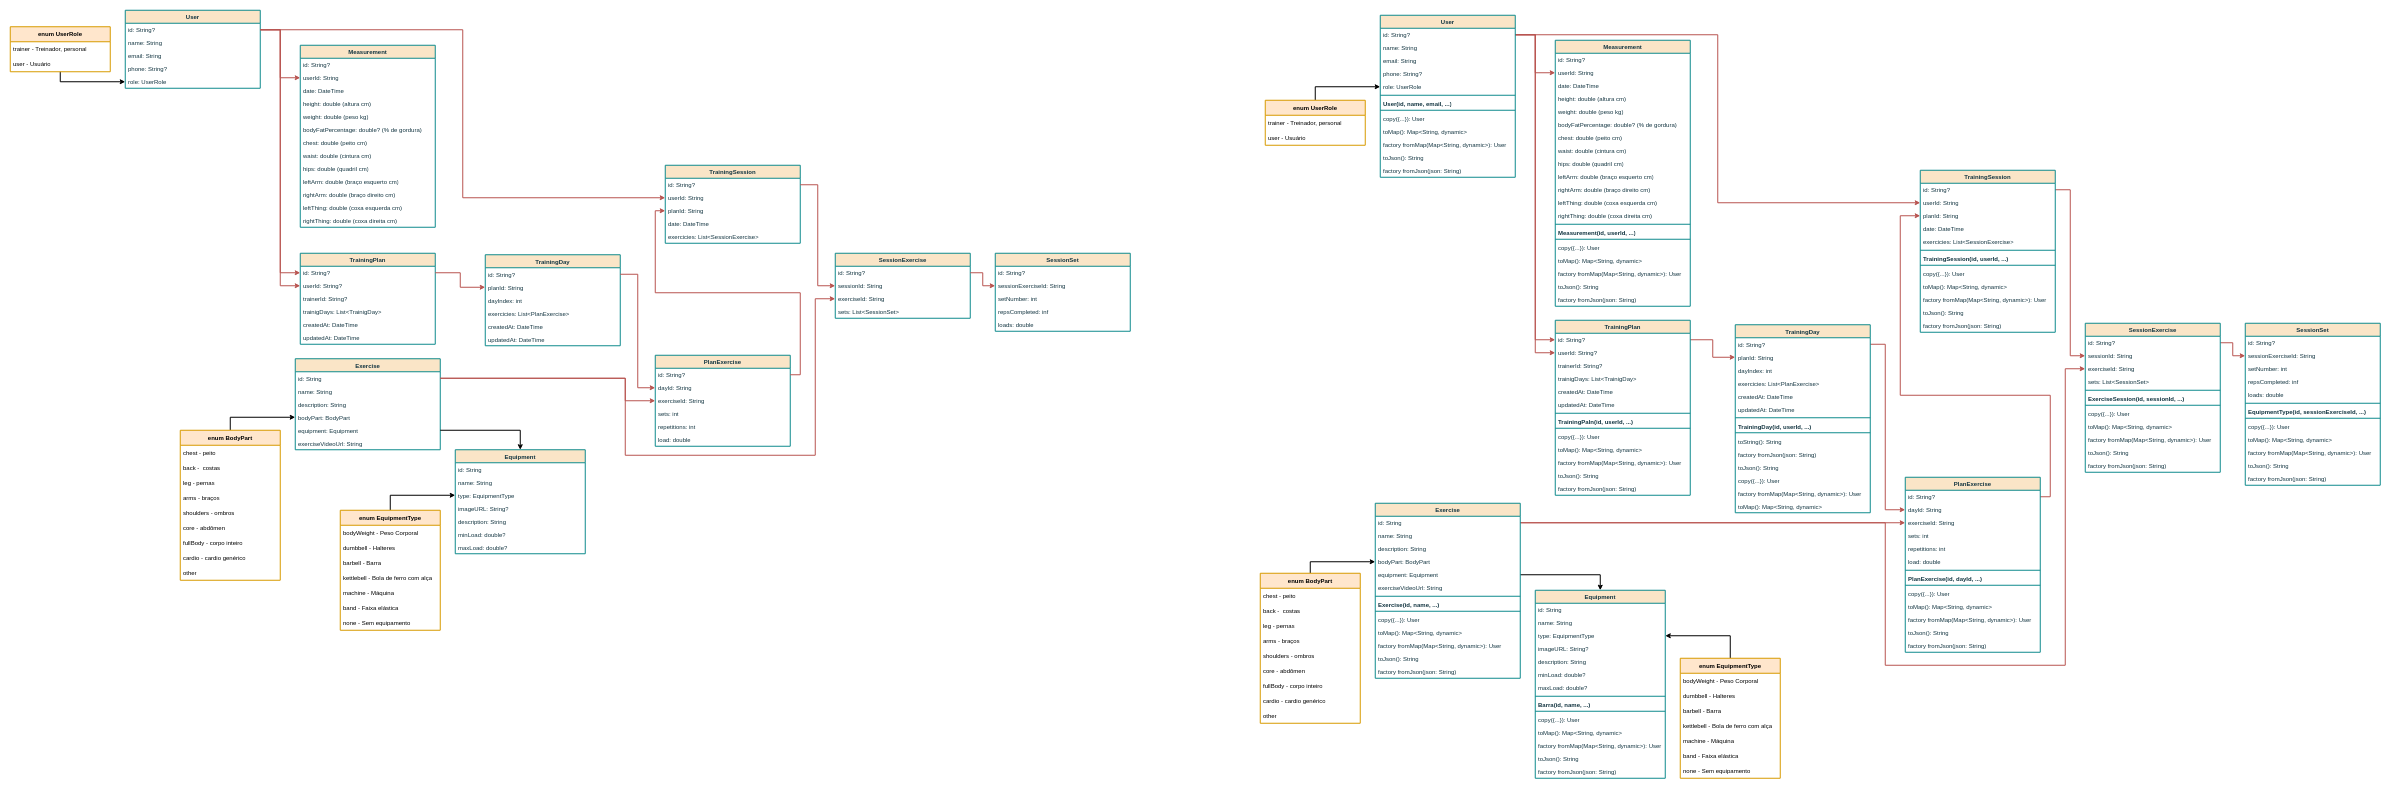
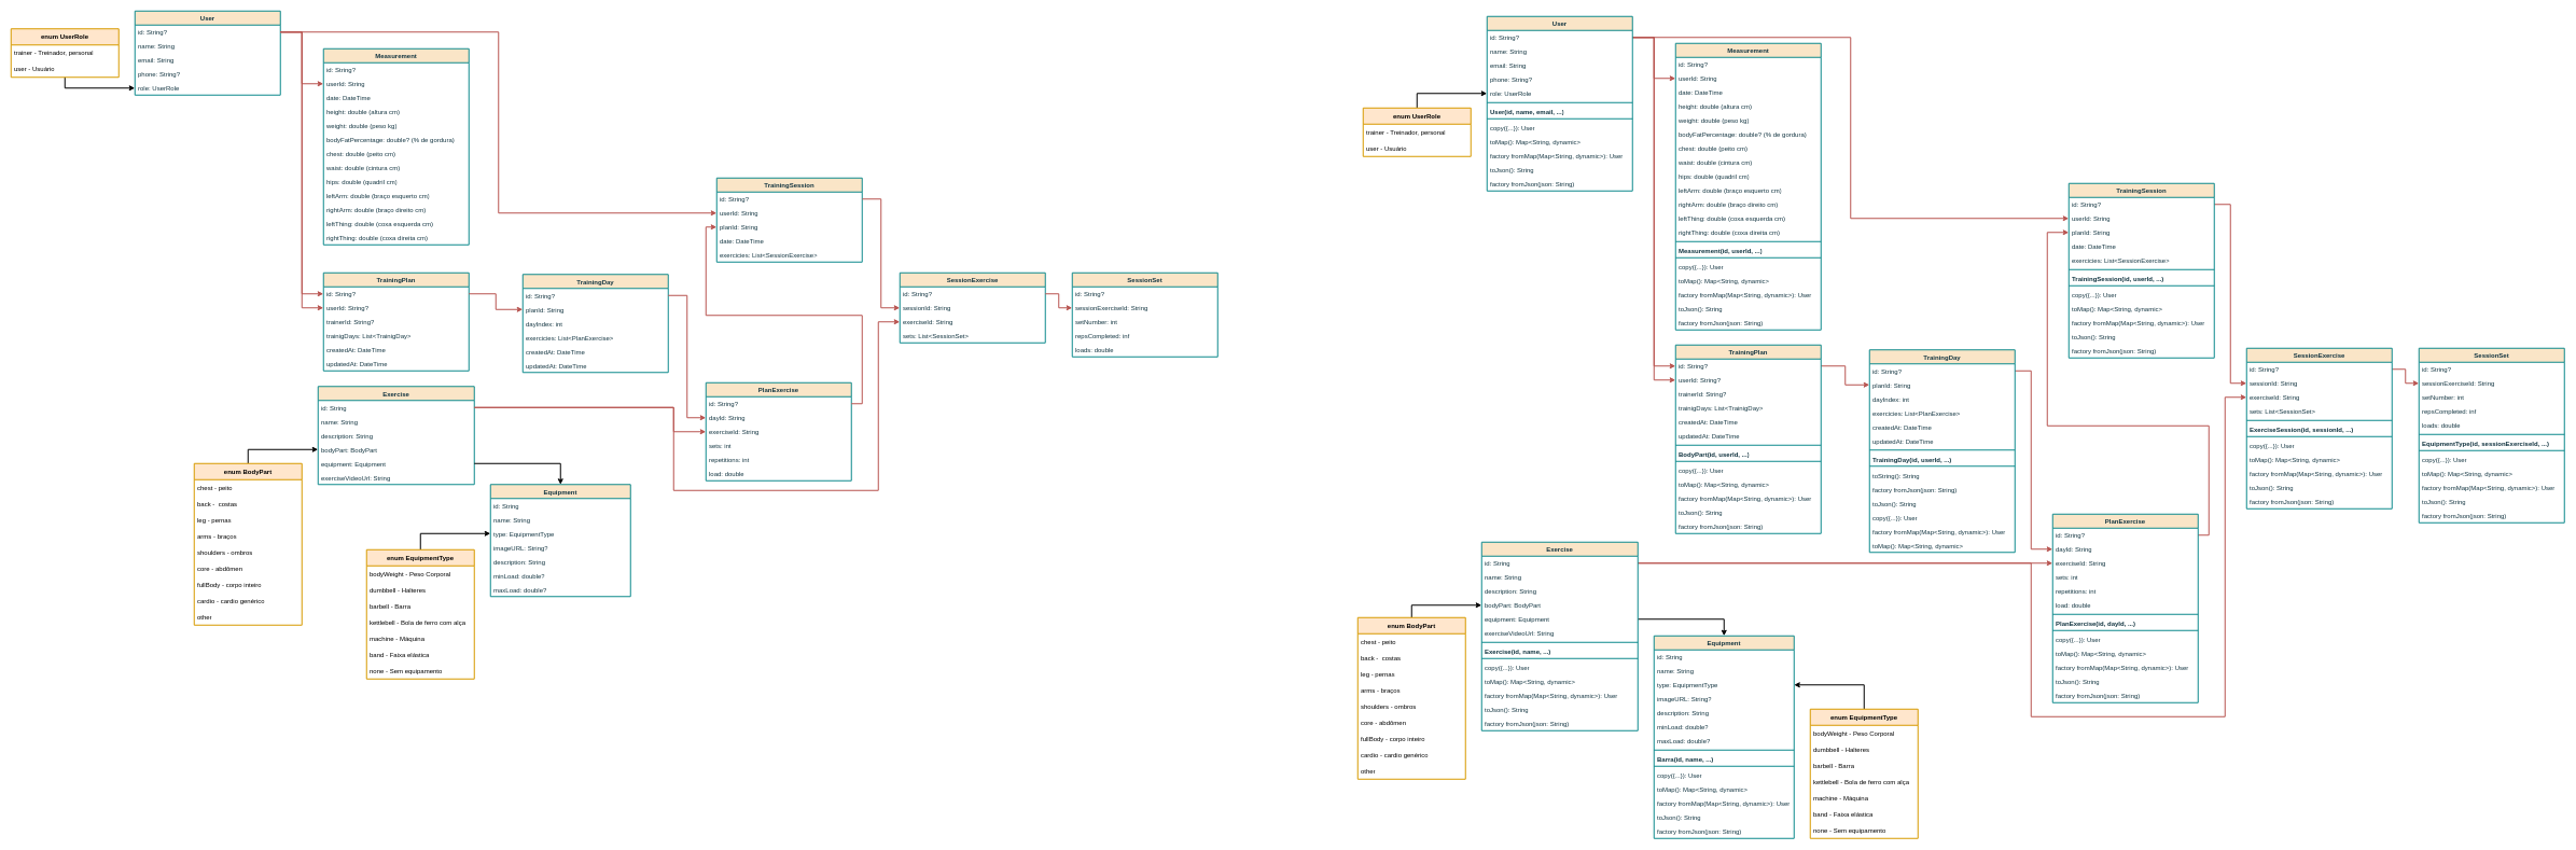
- <mxCell id="222" value="TrainingPaln(id, userId, ...)" style="text;strokeColor=none;fillColor=none;align=left;verticalAlign=top;spacingLeft=4;spacingRight=4;overflow=hidden;rotatable=0;points=[[0,0.5],[1,0.5]];portConstraint=eastwest;whiteSpace=wrap;html=1;labelBackgroundColor=none;fontColor=#143642;fontStyle=1" parent="214" vertex="1"><mxGeometry y="190" width="270" height="22" as="geometry" /></mxCell>
+ <mxCell id="222" value="BodyPart(id, userId, ...)" style="text;strokeColor=none;fillColor=none;align=left;verticalAlign=top;spacingLeft=4;spacingRight=4;overflow=hidden;rotatable=0;points=[[0,0.5],[1,0.5]];portConstraint=eastwest;whiteSpace=wrap;html=1;labelBackgroundColor=none;fontColor=#143642;fontStyle=1" parent="214" vertex="1"><mxGeometry y="190" width="270" height="22" as="geometry" /></mxCell>
